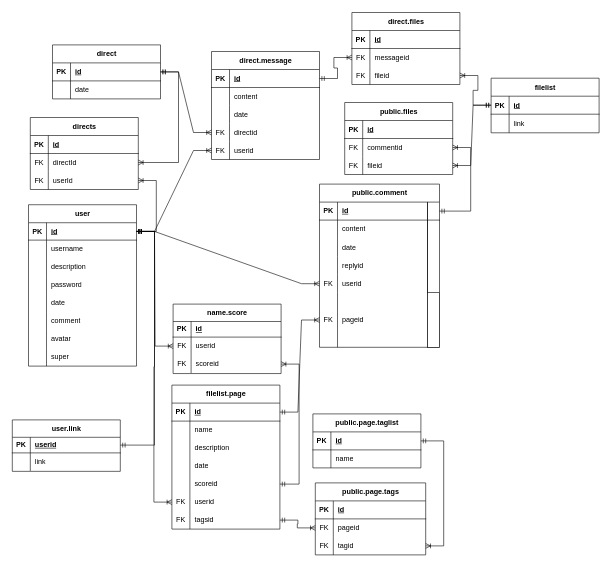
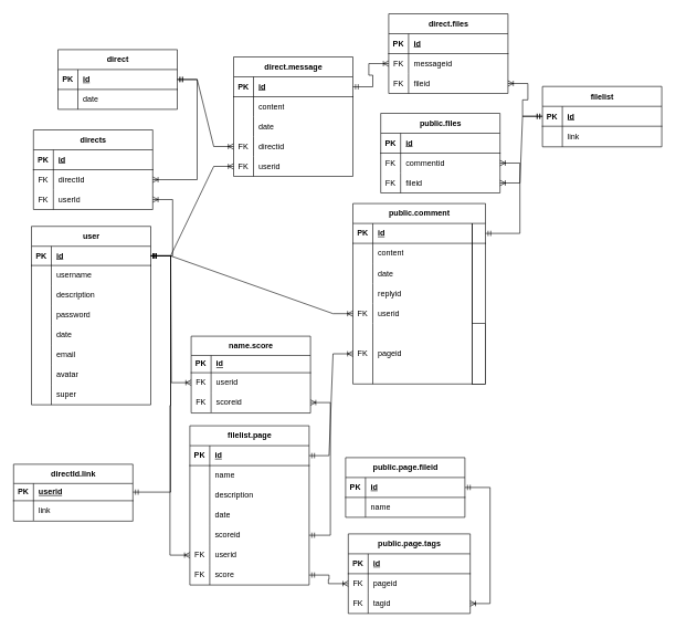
- <mxCell id="20" value="comment" style="shape=partialRectangle;connectable=0;fillColor=none;top=0;left=0;bottom=0;right=0;align=left;spacingLeft=6;overflow=hidden;whiteSpace=wrap;html=1;" parent="18" vertex="1"><mxGeometry x="30" width="150" height="30" as="geometry"><mxRectangle width="150" height="30" as="alternateBounds" /></mxGeometry></mxCell>
+ <mxCell id="20" value="email" style="shape=partialRectangle;connectable=0;fillColor=none;top=0;left=0;bottom=0;right=0;align=left;spacingLeft=6;overflow=hidden;whiteSpace=wrap;html=1;" parent="18" vertex="1"><mxGeometry x="30" width="150" height="30" as="geometry"><mxRectangle width="150" height="30" as="alternateBounds" /></mxGeometry></mxCell>
- <mxCell id="100" value="public.page.taglist" style="shape=table;startSize=30;container=1;collapsible=1;childLayout=tableLayout;fixedRows=1;rowLines=0;fontStyle=1;align=center;resizeLast=1;html=1;" parent="1" vertex="1"><mxGeometry x="521" y="689" width="180" height="90" as="geometry"><mxRectangle x="648" y="96" width="140" height="30" as="alternateBounds" /></mxGeometry></mxCell>
+ <mxCell id="100" value="public.page.fileid" style="shape=table;startSize=30;container=1;collapsible=1;childLayout=tableLayout;fixedRows=1;rowLines=0;fontStyle=1;align=center;resizeLast=1;html=1;" parent="1" vertex="1"><mxGeometry x="521" y="689" width="180" height="90" as="geometry"><mxRectangle x="648" y="96" width="140" height="30" as="alternateBounds" /></mxGeometry></mxCell>
- <mxCell id="172" value="user.link" style="shape=table;startSize=29;container=1;collapsible=1;childLayout=tableLayout;fixedRows=1;rowLines=0;fontStyle=1;align=center;resizeLast=1;html=1;" parent="1" vertex="1"><mxGeometry x="20" y="699" width="180" height="85.75" as="geometry" /></mxCell>
+ <mxCell id="172" value="directId.link" style="shape=table;startSize=29;container=1;collapsible=1;childLayout=tableLayout;fixedRows=1;rowLines=0;fontStyle=1;align=center;resizeLast=1;html=1;" parent="1" vertex="1"><mxGeometry x="20" y="699" width="180" height="85.75" as="geometry" /></mxCell>
- <mxCell id="48" value="tagsid" style="shape=partialRectangle;connectable=0;fillColor=none;top=0;left=0;bottom=0;right=0;align=left;spacingLeft=6;overflow=hidden;whiteSpace=wrap;html=1;" parent="46" vertex="1"><mxGeometry x="30" width="150" height="30" as="geometry"><mxRectangle width="150" height="30" as="alternateBounds" /></mxGeometry></mxCell>
+ <mxCell id="48" value="score" style="shape=partialRectangle;connectable=0;fillColor=none;top=0;left=0;bottom=0;right=0;align=left;spacingLeft=6;overflow=hidden;whiteSpace=wrap;html=1;" parent="46" vertex="1"><mxGeometry x="30" width="150" height="30" as="geometry"><mxRectangle width="150" height="30" as="alternateBounds" /></mxGeometry></mxCell>
